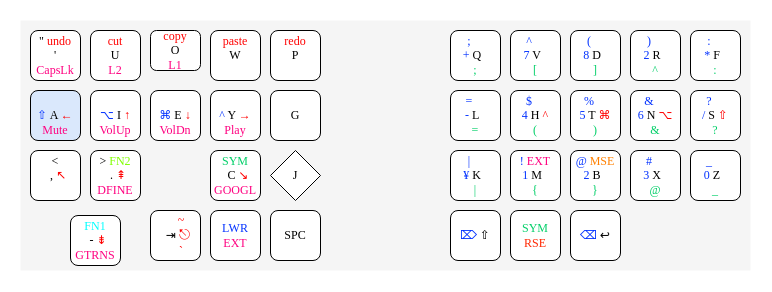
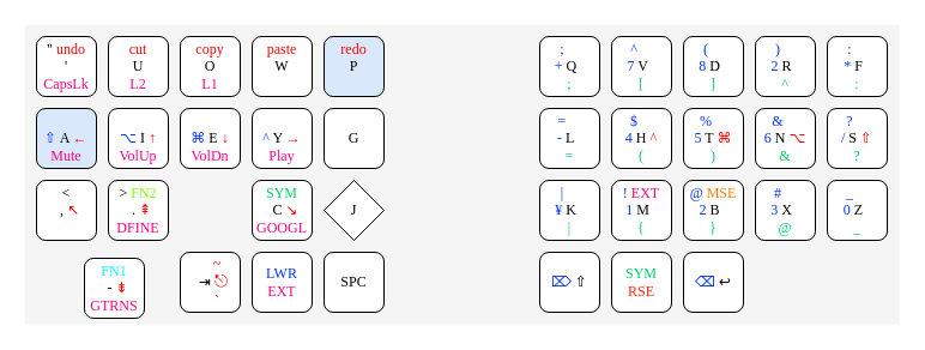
- <mxCell id="5" value="&lt;font color=&quot;#ff0000&quot;&gt;copy&lt;/font&gt;&lt;br&gt;O&lt;br&gt;&lt;font color=&quot;#ff0080&quot;&gt;L1&lt;/font&gt;" style="rounded=1;whiteSpace=wrap;html=1;fontFamily=Source Code Pro;fontSource=https%3A%2F%2Ffonts.googleapis.com%2Fcss%3Ffamily%3DSource%2BCode%2BPro;" parent="1" vertex="1"><mxGeometry x="150" y="30" width="50" height="40" as="geometry" /></mxCell>
+ <mxCell id="5" value="&lt;font color=&quot;#ff0000&quot;&gt;copy&lt;/font&gt;&lt;br&gt;O&lt;br&gt;&lt;font color=&quot;#ff0080&quot;&gt;L1&lt;/font&gt;" style="rounded=1;whiteSpace=wrap;html=1;fontFamily=Source Code Pro;fontSource=https%3A%2F%2Ffonts.googleapis.com%2Fcss%3Ffamily%3DSource%2BCode%2BPro;" parent="1" vertex="1"><mxGeometry x="150" y="30" width="50" height="50" as="geometry" /></mxCell>
- <mxCell id="7" value="&lt;font color=&quot;#ff0000&quot;&gt;redo&lt;br&gt;&lt;/font&gt;P&lt;br&gt;&amp;nbsp;" style="rounded=1;whiteSpace=wrap;html=1;fontFamily=Source Code Pro;fontSource=https%3A%2F%2Ffonts.googleapis.com%2Fcss%3Ffamily%3DSource%2BCode%2BPro;" parent="1" vertex="1"><mxGeometry x="270" y="30" width="50" height="50" as="geometry" /></mxCell>
+ <mxCell id="7" value="&lt;font color=&quot;#ff0000&quot;&gt;redo&lt;br&gt;&lt;/font&gt;P&lt;br&gt;&amp;nbsp;" style="rounded=1;whiteSpace=wrap;html=1;fontFamily=Source Code Pro;fontSource=https%3A%2F%2Ffonts.googleapis.com%2Fcss%3Ffamily%3DSource%2BCode%2BPro;fillColor=#dae8fc;" parent="1" vertex="1"><mxGeometry x="270" y="30" width="50" height="50" as="geometry" /></mxCell>
